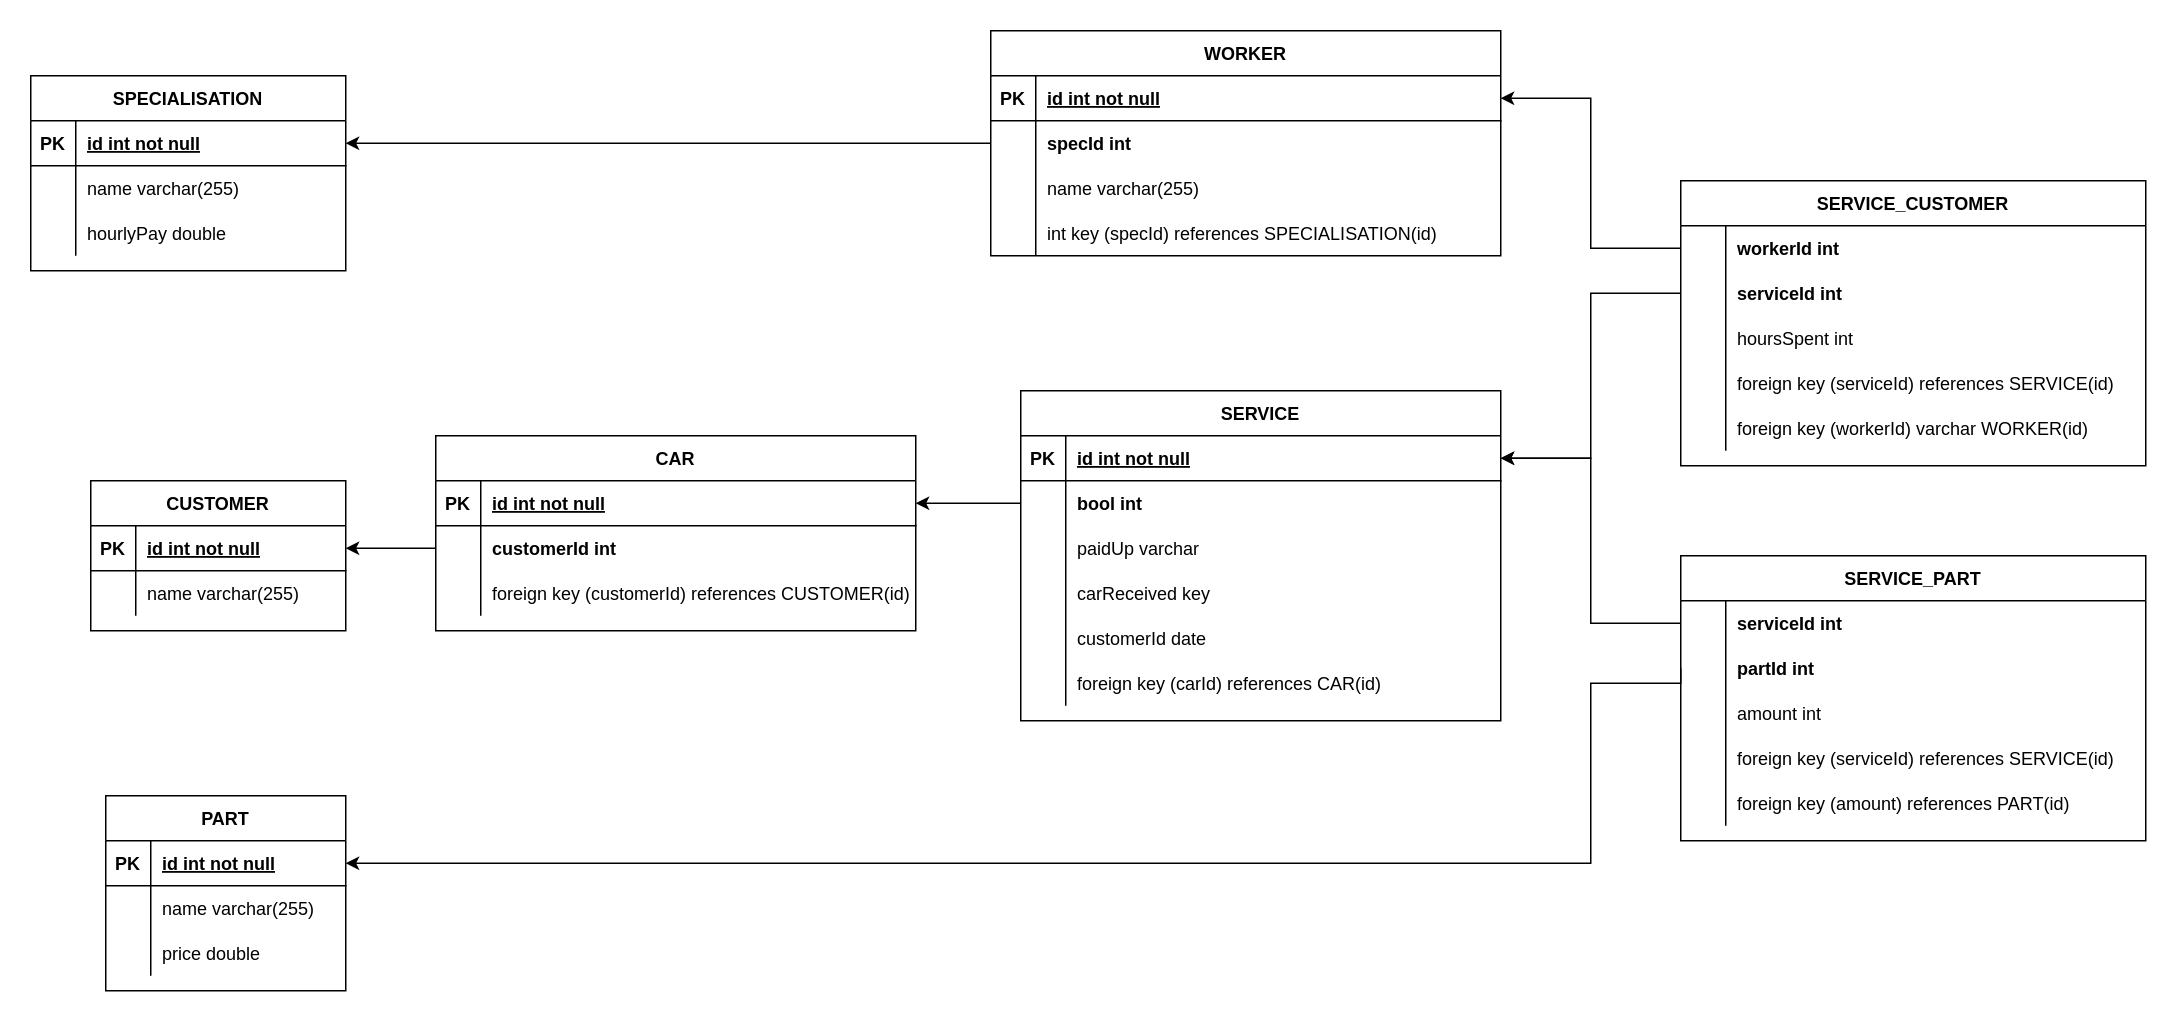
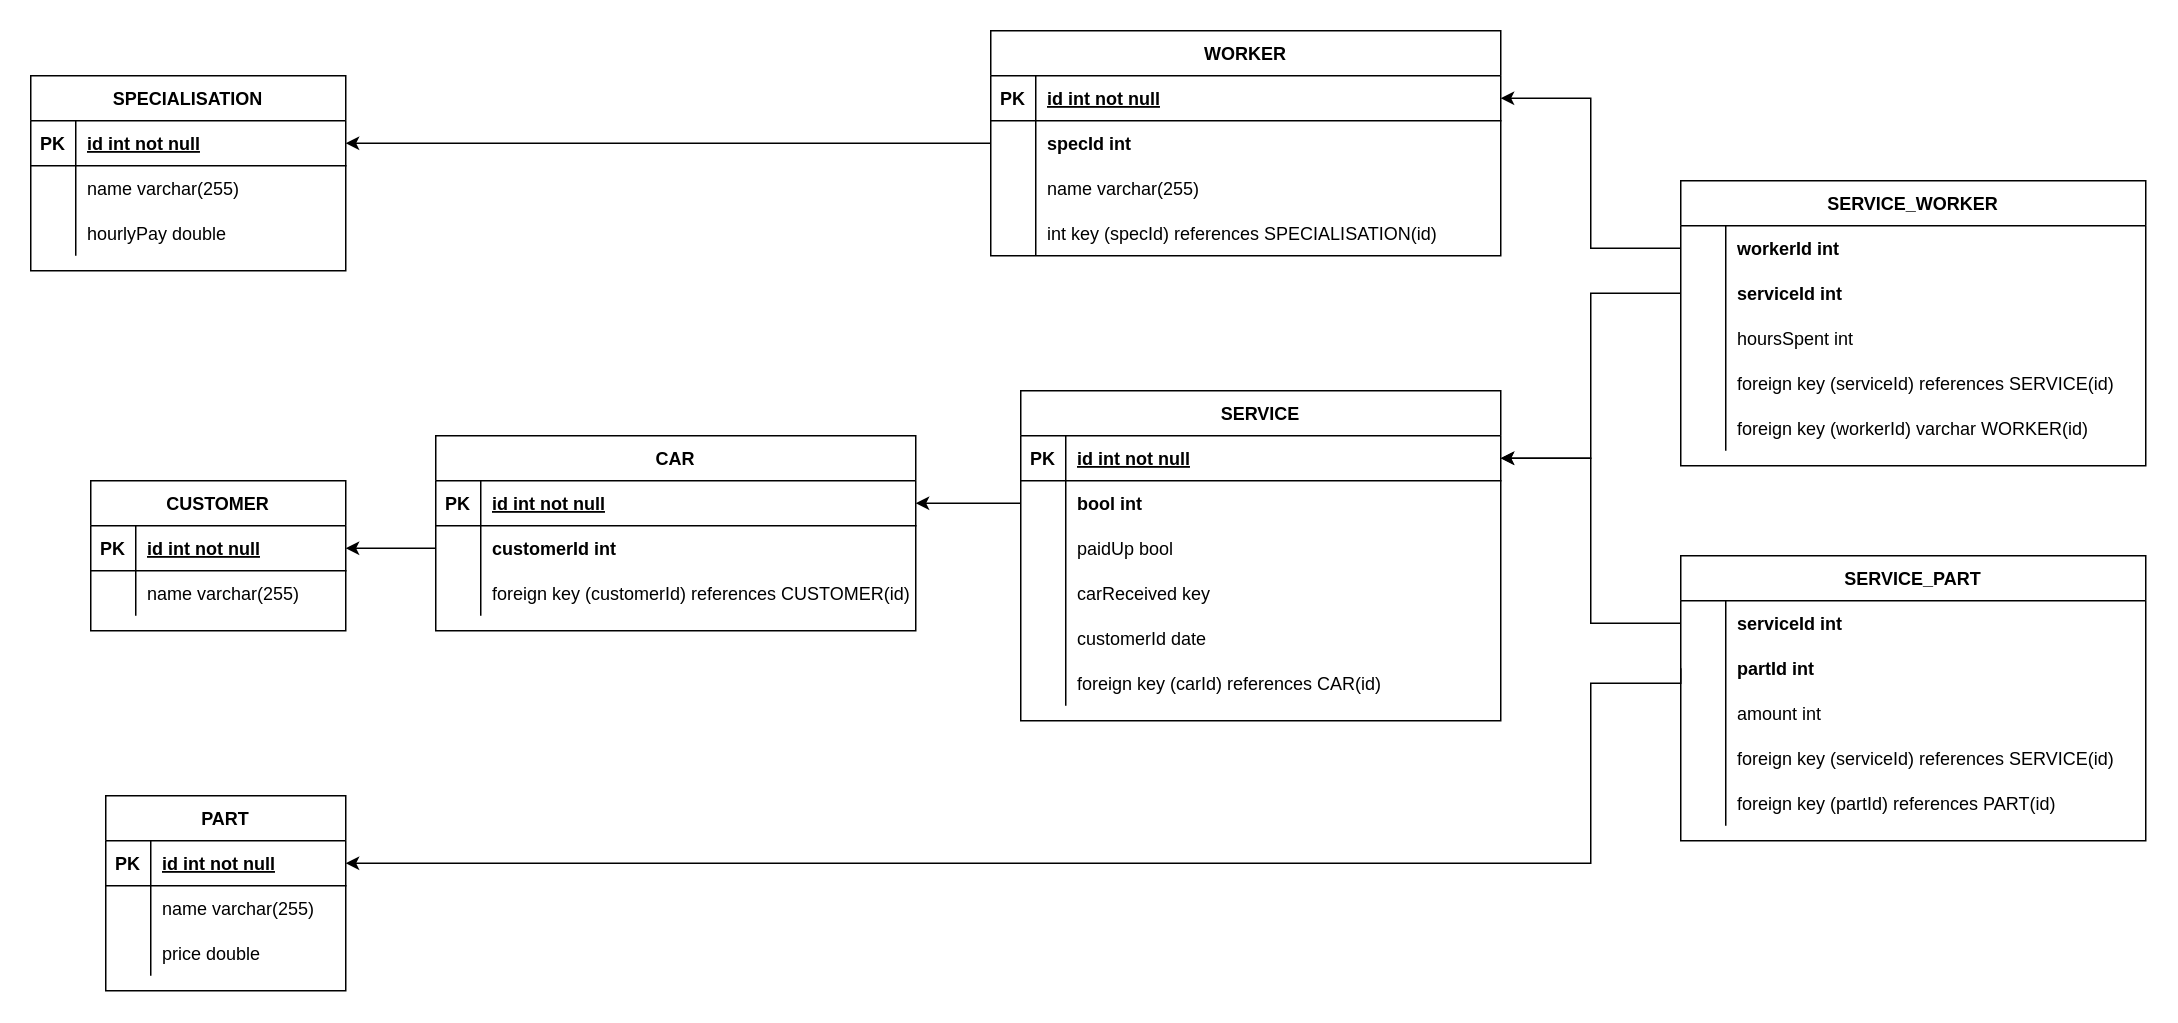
- <mxCell id="55" value="SERVICE_CUSTOMER" style="shape=table;startSize=30;container=1;collapsible=1;childLayout=tableLayout;fixedRows=1;rowLines=0;fontStyle=1;align=center;resizeLast=1;" vertex="1" parent="1"><mxGeometry x="1120" y="120" width="310" height="190" as="geometry" /></mxCell>
+ <mxCell id="55" value="SERVICE_WORKER" style="shape=table;startSize=30;container=1;collapsible=1;childLayout=tableLayout;fixedRows=1;rowLines=0;fontStyle=1;align=center;resizeLast=1;" vertex="1" parent="1"><mxGeometry x="1120" y="120" width="310" height="190" as="geometry" /></mxCell>
- <mxCell id="22" value="paidUp varchar" style="shape=partialRectangle;overflow=hidden;connectable=0;fillColor=none;align=left;top=0;left=0;bottom=0;right=0;spacingLeft=6;" vertex="1" parent="20"><mxGeometry x="30" width="290" height="30" as="geometry"><mxRectangle width="290" height="30" as="alternateBounds" /></mxGeometry></mxCell>
+ <mxCell id="22" value="paidUp bool" style="shape=partialRectangle;overflow=hidden;connectable=0;fillColor=none;align=left;top=0;left=0;bottom=0;right=0;spacingLeft=6;" vertex="1" parent="20"><mxGeometry x="30" width="290" height="30" as="geometry"><mxRectangle width="290" height="30" as="alternateBounds" /></mxGeometry></mxCell>
- <mxCell id="86" value="foreign key (amount) references PART(id)" style="shape=partialRectangle;overflow=hidden;connectable=0;fillColor=none;align=left;top=0;left=0;bottom=0;right=0;spacingLeft=6;" vertex="1" parent="84"><mxGeometry x="30" width="280" height="30" as="geometry"><mxRectangle width="280" height="30" as="alternateBounds" /></mxGeometry></mxCell>
+ <mxCell id="86" value="foreign key (partId) references PART(id)" style="shape=partialRectangle;overflow=hidden;connectable=0;fillColor=none;align=left;top=0;left=0;bottom=0;right=0;spacingLeft=6;" vertex="1" parent="84"><mxGeometry x="30" width="280" height="30" as="geometry"><mxRectangle width="280" height="30" as="alternateBounds" /></mxGeometry></mxCell>
